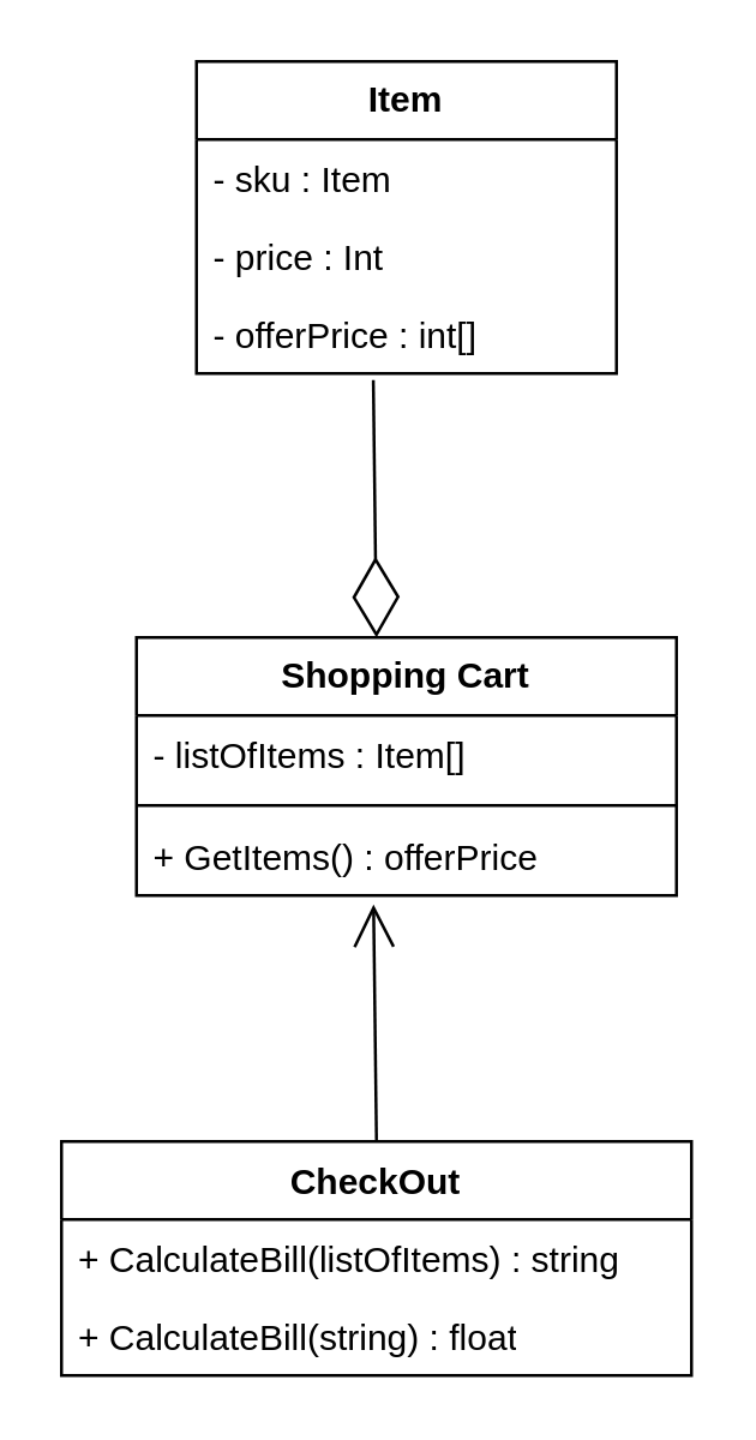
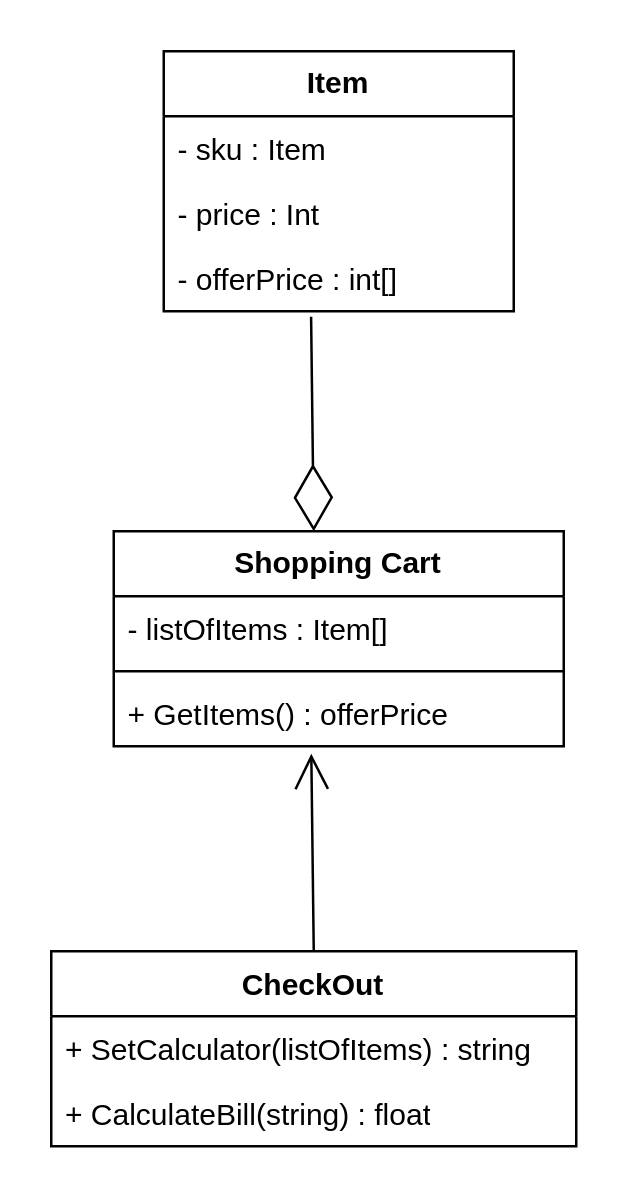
- <mxCell id="7" value="+ CalculateBill(listOfItems) : string" style="text;strokeColor=none;fillColor=none;align=left;verticalAlign=top;spacingLeft=4;spacingRight=4;overflow=hidden;rotatable=0;points=[[0,0.5],[1,0.5]];portConstraint=eastwest;whiteSpace=wrap;html=1;" vertex="1" parent="6"><mxGeometry y="26" width="210" height="26" as="geometry" /></mxCell>
+ <mxCell id="7" value="+ SetCalculator(listOfItems) : string" style="text;strokeColor=none;fillColor=none;align=left;verticalAlign=top;spacingLeft=4;spacingRight=4;overflow=hidden;rotatable=0;points=[[0,0.5],[1,0.5]];portConstraint=eastwest;whiteSpace=wrap;html=1;" vertex="1" parent="6"><mxGeometry y="26" width="210" height="26" as="geometry" /></mxCell>
